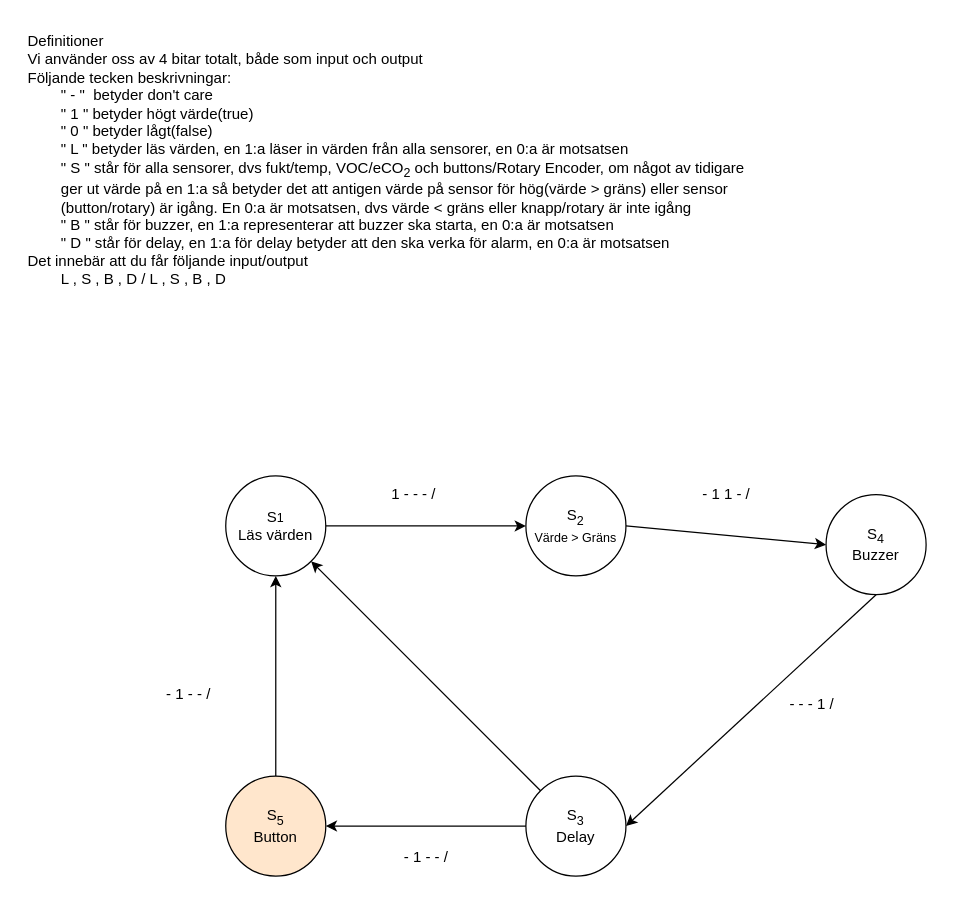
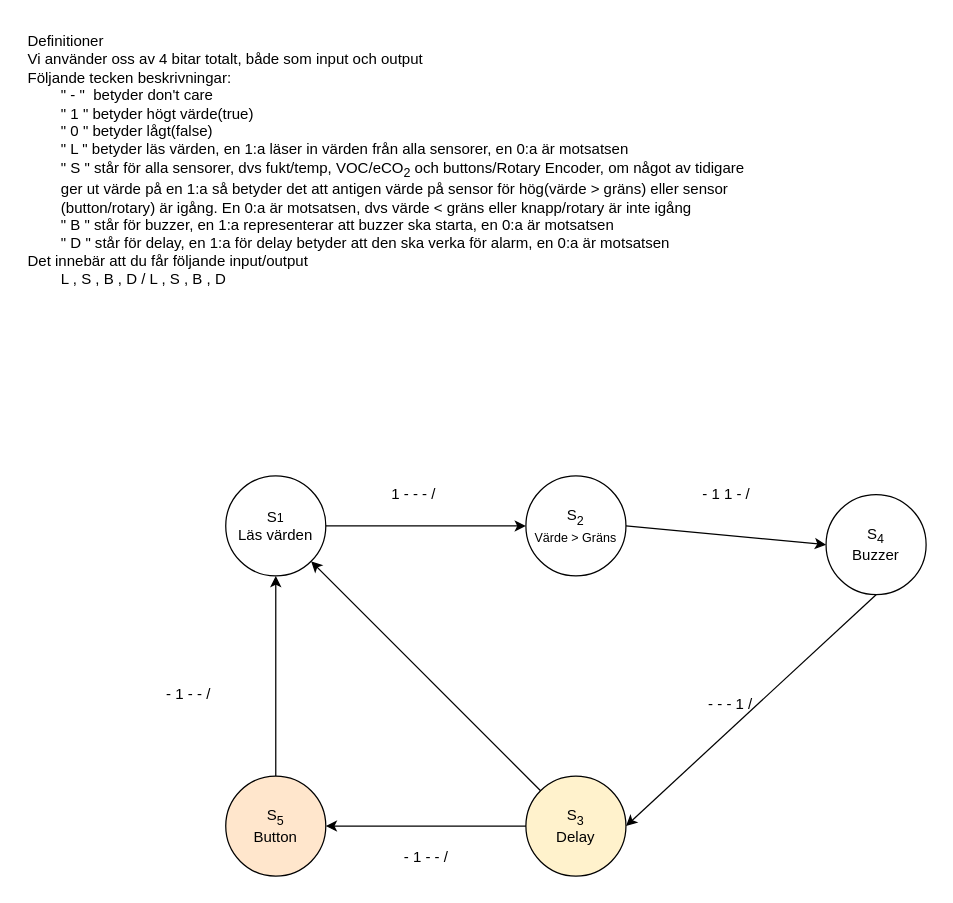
- <mxCell id="16" value="- - - 1 /&amp;nbsp;" style="text;html=1;align=center;verticalAlign=middle;resizable=0;points=[];autosize=1;strokeColor=none;fillColor=none;" vertex="1" parent="1"><mxGeometry x="620" y="548" width="60" height="30" as="geometry" /></mxCell>
+ <mxCell id="16" value="- - - 1 /&amp;nbsp;" style="text;html=1;align=center;verticalAlign=middle;resizable=0;points=[];autosize=1;strokeColor=none;fillColor=none;" vertex="1" parent="1"><mxGeometry x="555" y="548" width="60" height="30" as="geometry" /></mxCell>
- <mxCell id="4" value="S&lt;sub&gt;3&lt;/sub&gt;&lt;div&gt;Delay&lt;/div&gt;" style="ellipse;whiteSpace=wrap;html=1;aspect=fixed;" vertex="1" parent="1"><mxGeometry x="420" y="620" width="80" height="80" as="geometry" /></mxCell>
+ <mxCell id="4" value="S&lt;sub&gt;3&lt;/sub&gt;&lt;div&gt;Delay&lt;/div&gt;" style="ellipse;whiteSpace=wrap;html=1;aspect=fixed;fillColor=#fff2cc;" vertex="1" parent="1"><mxGeometry x="420" y="620" width="80" height="80" as="geometry" /></mxCell>
